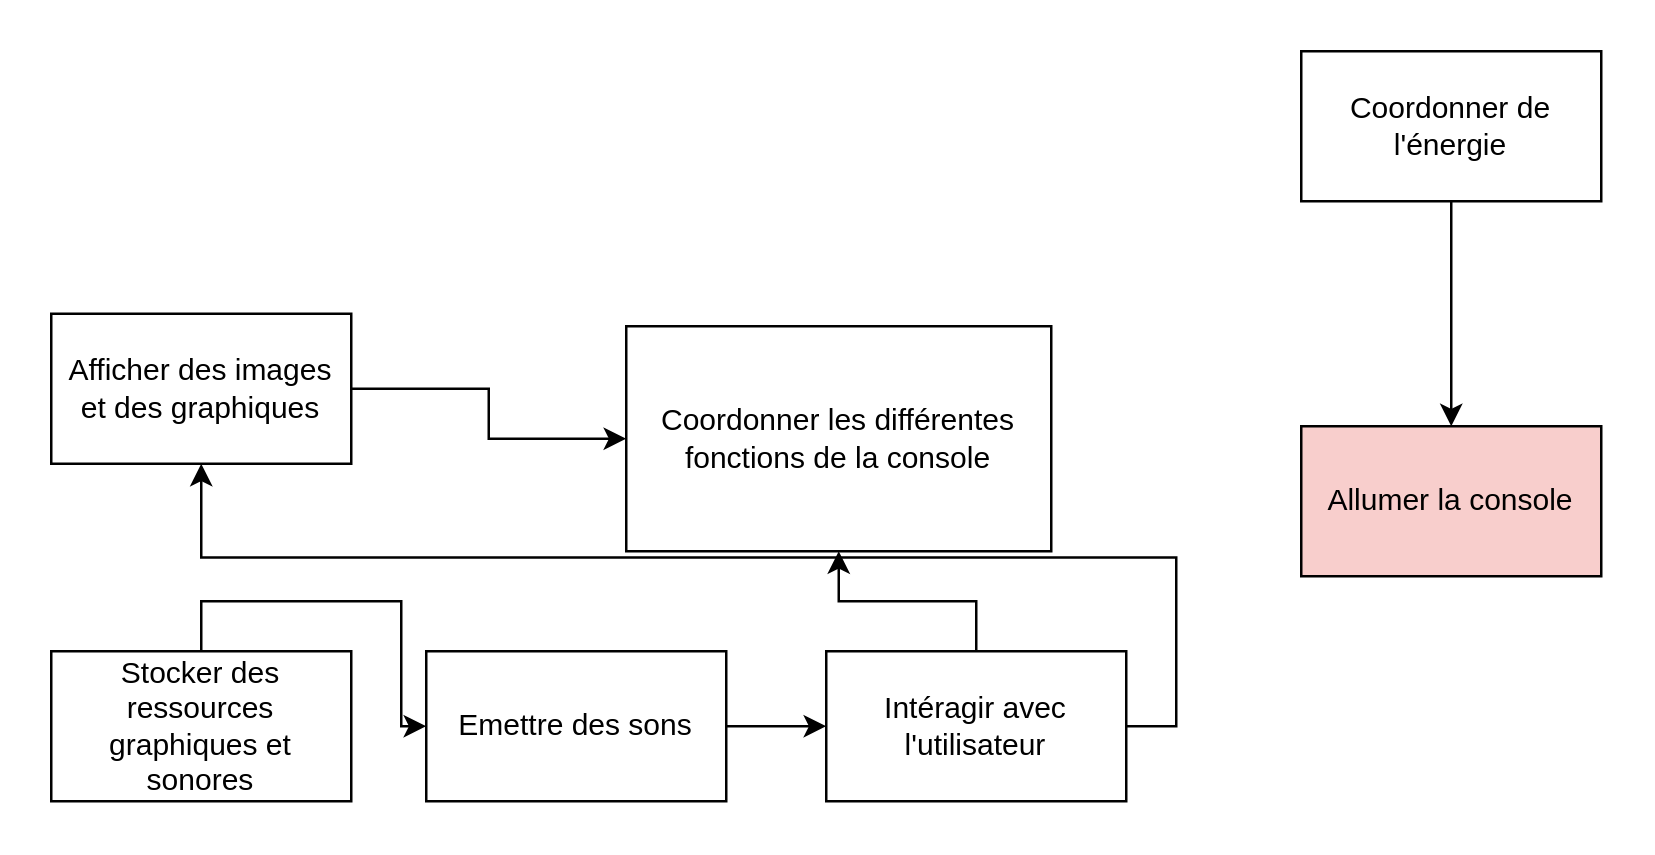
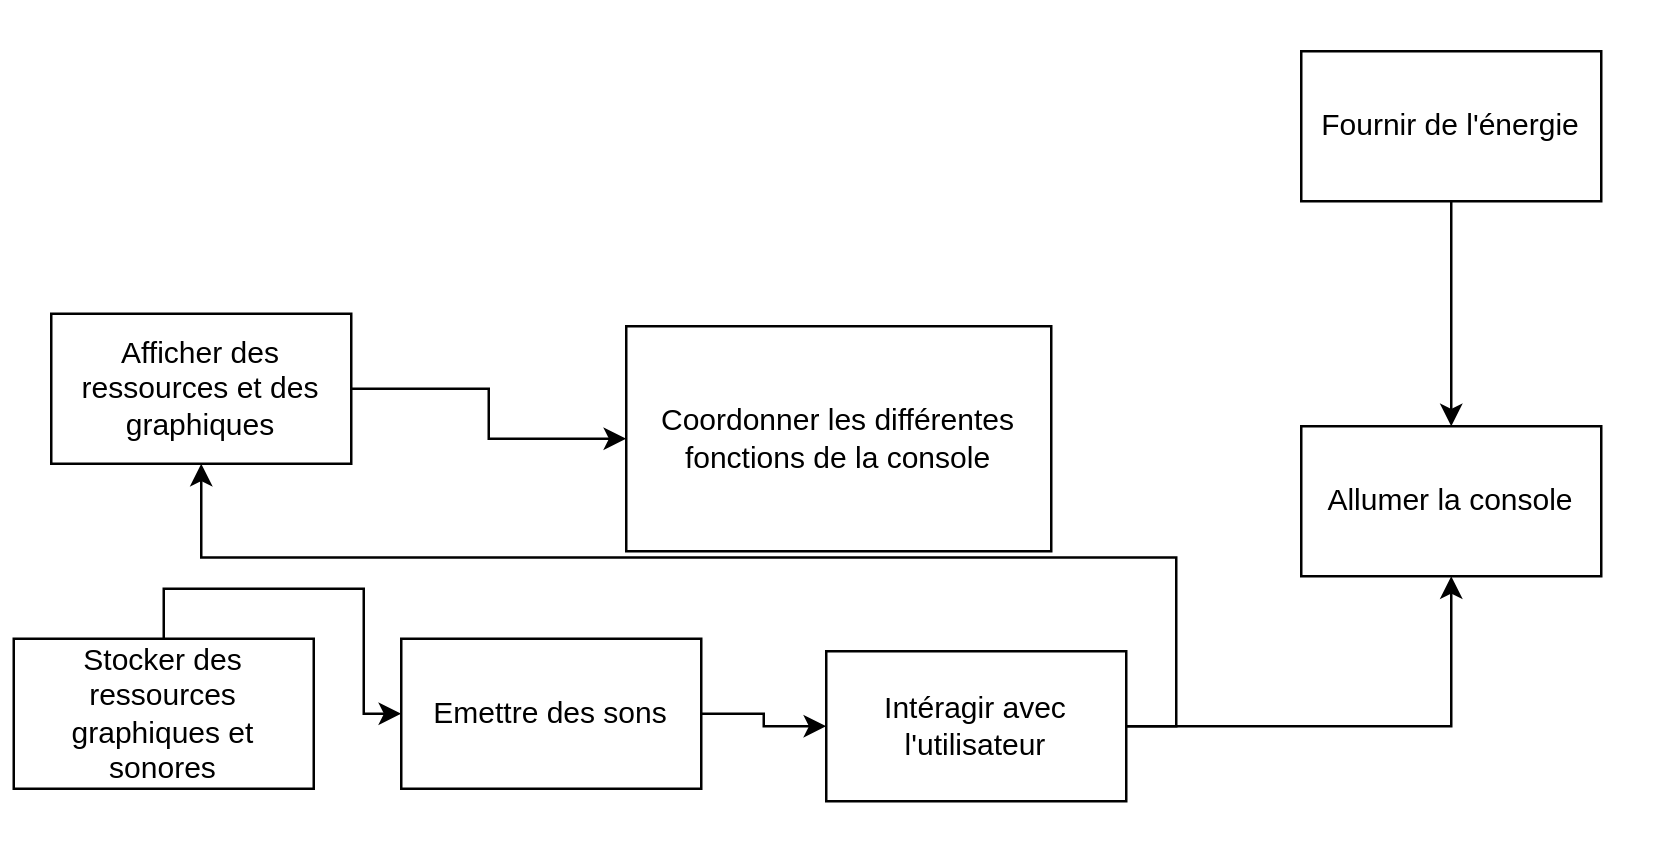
- <mxCell id="7" value="Coordonner de l'énergie" style="whiteSpace=wrap;html=1;" vertex="1" parent="1"><mxGeometry x="520" y="20" width="120" height="60" as="geometry" /></mxCell>
+ <mxCell id="7" value="Fournir de l'énergie" style="whiteSpace=wrap;html=1;" vertex="1" parent="1"><mxGeometry x="520" y="20" width="120" height="60" as="geometry" /></mxCell>
- <mxCell id="5" value="Afficher des images et des graphiques" style="whiteSpace=wrap;html=1;" vertex="1" parent="1"><mxGeometry x="20" y="125" width="120" height="60" as="geometry" /></mxCell>
+ <mxCell id="5" value="Afficher des ressources et des graphiques" style="whiteSpace=wrap;html=1;" vertex="1" parent="1"><mxGeometry x="20" y="125" width="120" height="60" as="geometry" /></mxCell>
- <mxCell id="3" value="Allumer la console" style="rounded=0;whiteSpace=wrap;html=1;fillColor=#f8cecc;" vertex="1" parent="1"><mxGeometry x="520" y="170" width="120" height="60" as="geometry" /></mxCell>
+ <mxCell id="3" value="Allumer la console" style="rounded=0;whiteSpace=wrap;html=1;" vertex="1" parent="1"><mxGeometry x="520" y="170" width="120" height="60" as="geometry" /></mxCell>
- <mxCell id="13" value="" style="edgeStyle=orthogonalEdgeStyle;rounded=0;orthogonalLoop=1;jettySize=auto;html=1;" edge="1" parent="1" source="14" target="2"><mxGeometry relative="1" as="geometry" /></mxCell>
+ <mxCell id="13" value="" style="edgeStyle=orthogonalEdgeStyle;rounded=0;orthogonalLoop=1;jettySize=auto;html=1;" edge="1" parent="1" source="14" target="3"><mxGeometry relative="1" as="geometry" /></mxCell>
- <mxCell id="11" value="&lt;div&gt;Stocker des ressources graphiques et sonores&lt;/div&gt;" style="whiteSpace=wrap;html=1;" vertex="1" parent="1"><mxGeometry x="20" y="260" width="120" height="60" as="geometry" /></mxCell>
+ <mxCell id="11" value="&lt;div&gt;Stocker des ressources graphiques et sonores&lt;/div&gt;" style="whiteSpace=wrap;html=1;" vertex="1" parent="1"><mxGeometry x="5" y="255" width="120" height="60" as="geometry" /></mxCell>
- <mxCell id="9" value="Emettre des sons" style="whiteSpace=wrap;html=1;" vertex="1" parent="1"><mxGeometry x="170" y="260" width="120" height="60" as="geometry" /></mxCell>
+ <mxCell id="9" value="Emettre des sons" style="whiteSpace=wrap;html=1;" vertex="1" parent="1"><mxGeometry x="160" y="255" width="120" height="60" as="geometry" /></mxCell>
